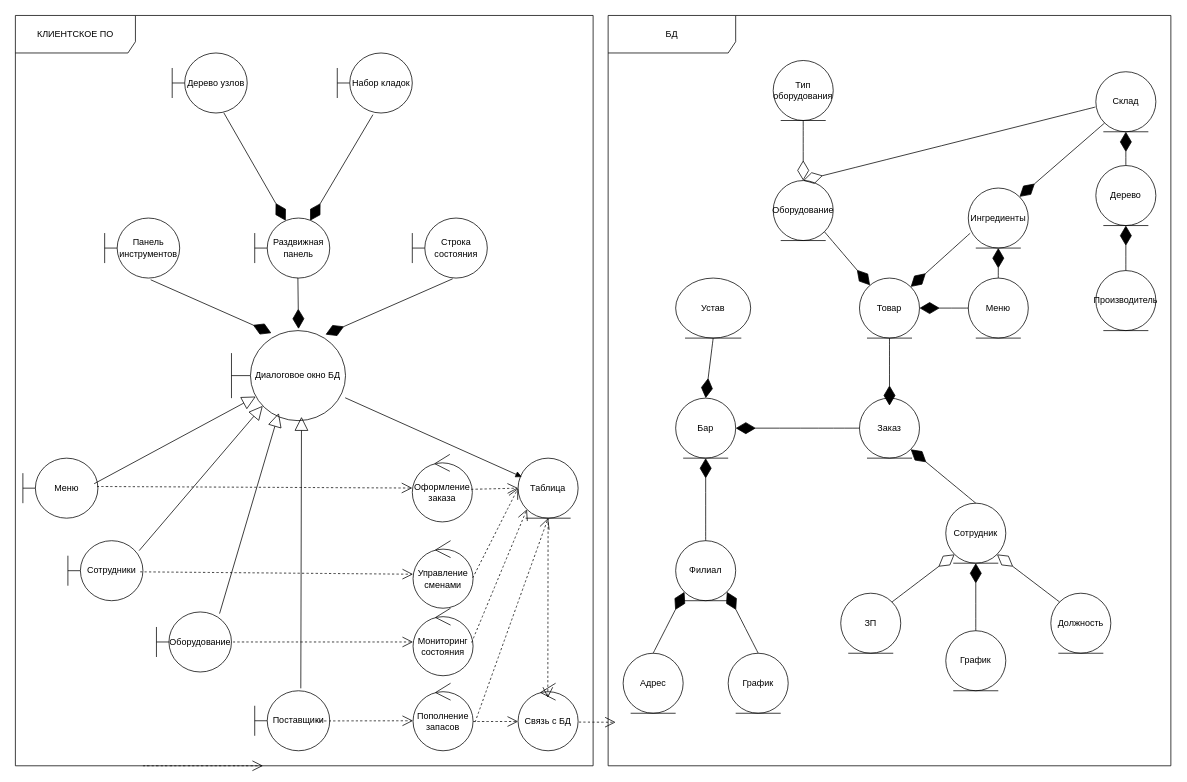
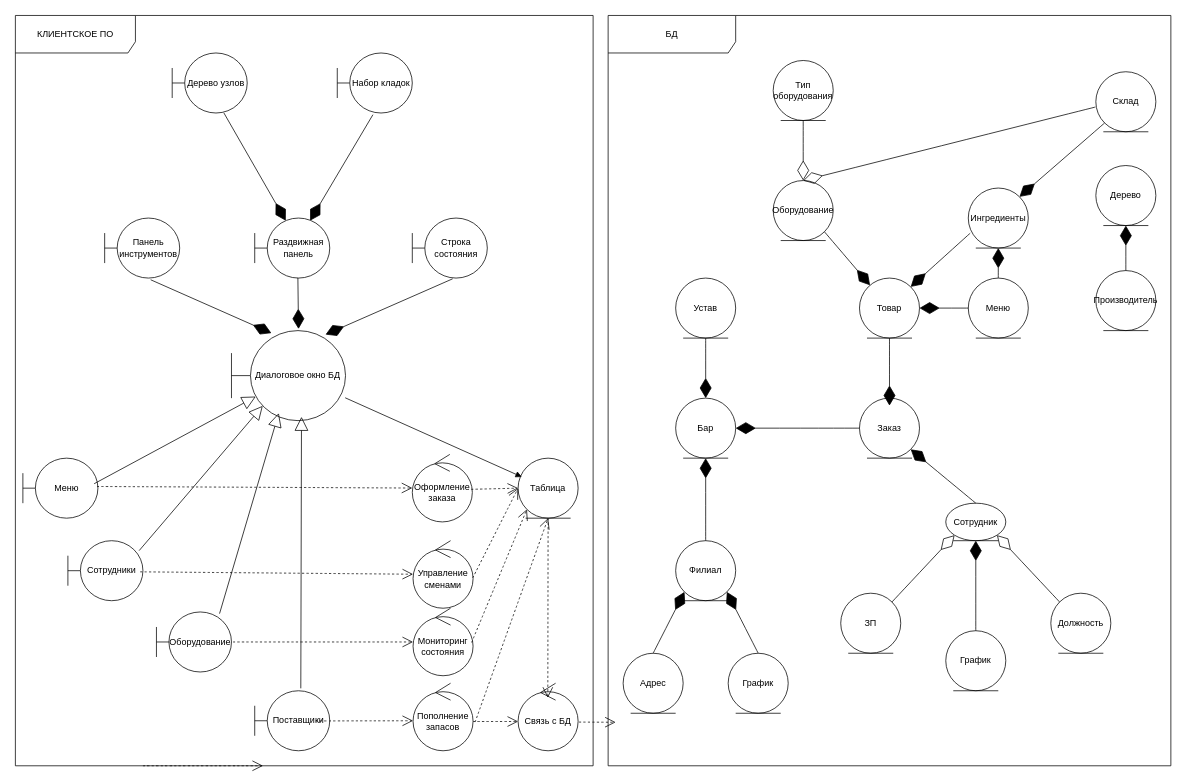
- <mxCell id="65" value="" style="endArrow=diamondThin;endFill=1;endSize=24;html=1;rounded=0;fontSize=12;curved=1;entryX=0.5;entryY=1;entryDx=0;entryDy=0;exitX=0.5;exitY=0;exitDx=0;exitDy=0;" edge="1" parent="1" source="61" target="45"><mxGeometry width="160" relative="1" as="geometry"><mxPoint x="1080" y="430" as="sourcePoint" /><mxPoint x="1240" y="430" as="targetPoint" /></mxGeometry></mxCell>
- <mxCell id="71" value="Устав" style="ellipse;shape=umlEntity;whiteSpace=wrap;html=1;" vertex="1" parent="1"><mxGeometry x="900" y="370" width="100" height="80" as="geometry" /></mxCell>
+ <mxCell id="71" value="Устав" style="ellipse;shape=umlEntity;whiteSpace=wrap;html=1;" vertex="1" parent="1"><mxGeometry x="900" y="370" width="80" height="80" as="geometry" /></mxCell>
- <mxCell id="52" value="Сотрудник" style="ellipse;shape=umlEntity;whiteSpace=wrap;html=1;" vertex="1" parent="1"><mxGeometry x="1260" y="670" width="80" height="80" as="geometry" /></mxCell>
+ <mxCell id="52" value="Сотрудник" style="ellipse;shape=umlEntity;whiteSpace=wrap;html=1;" vertex="1" parent="1"><mxGeometry x="1260" y="670" width="80" height="50" as="geometry" /></mxCell>
